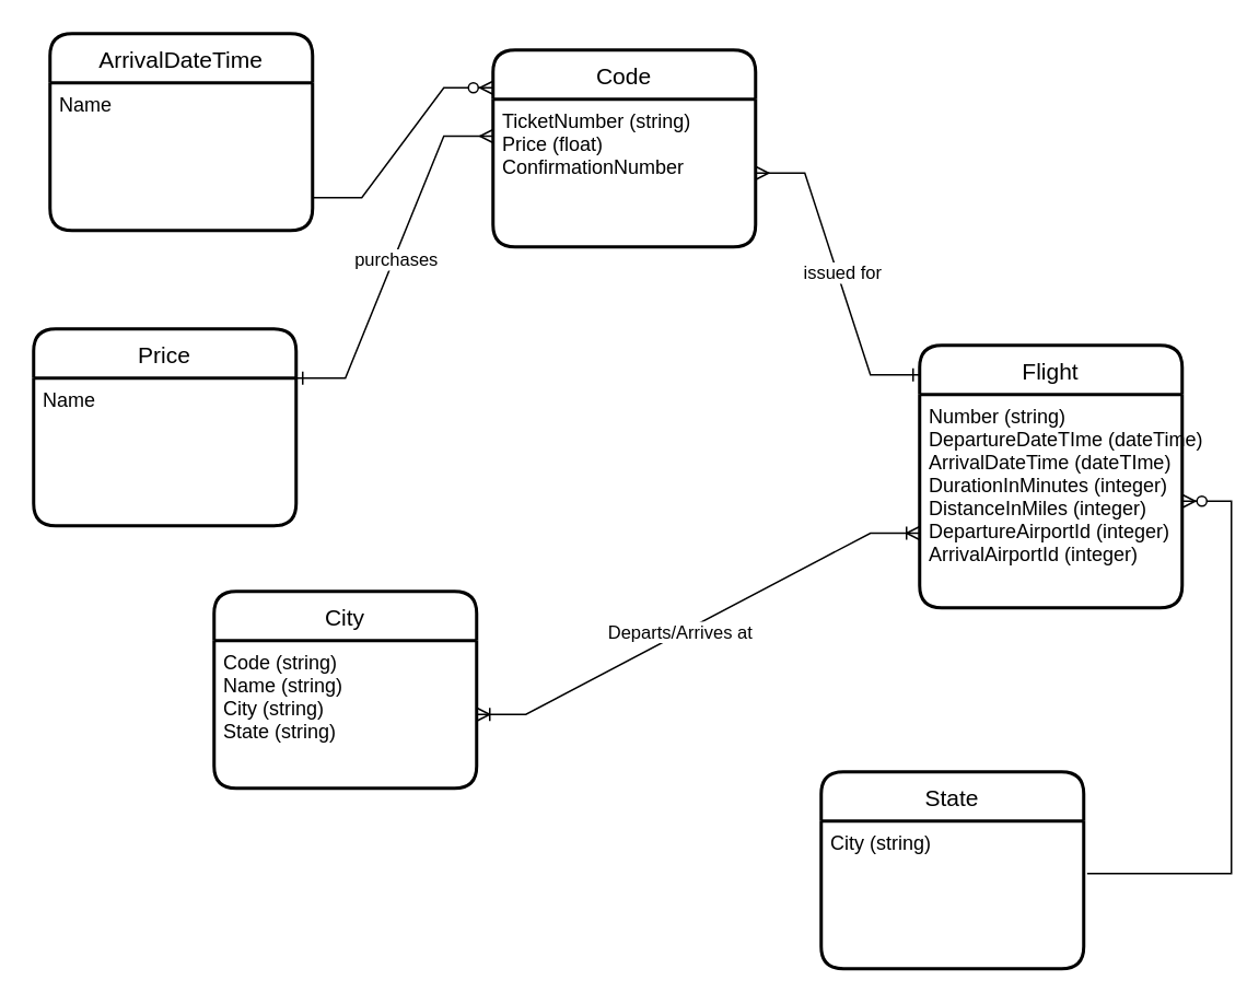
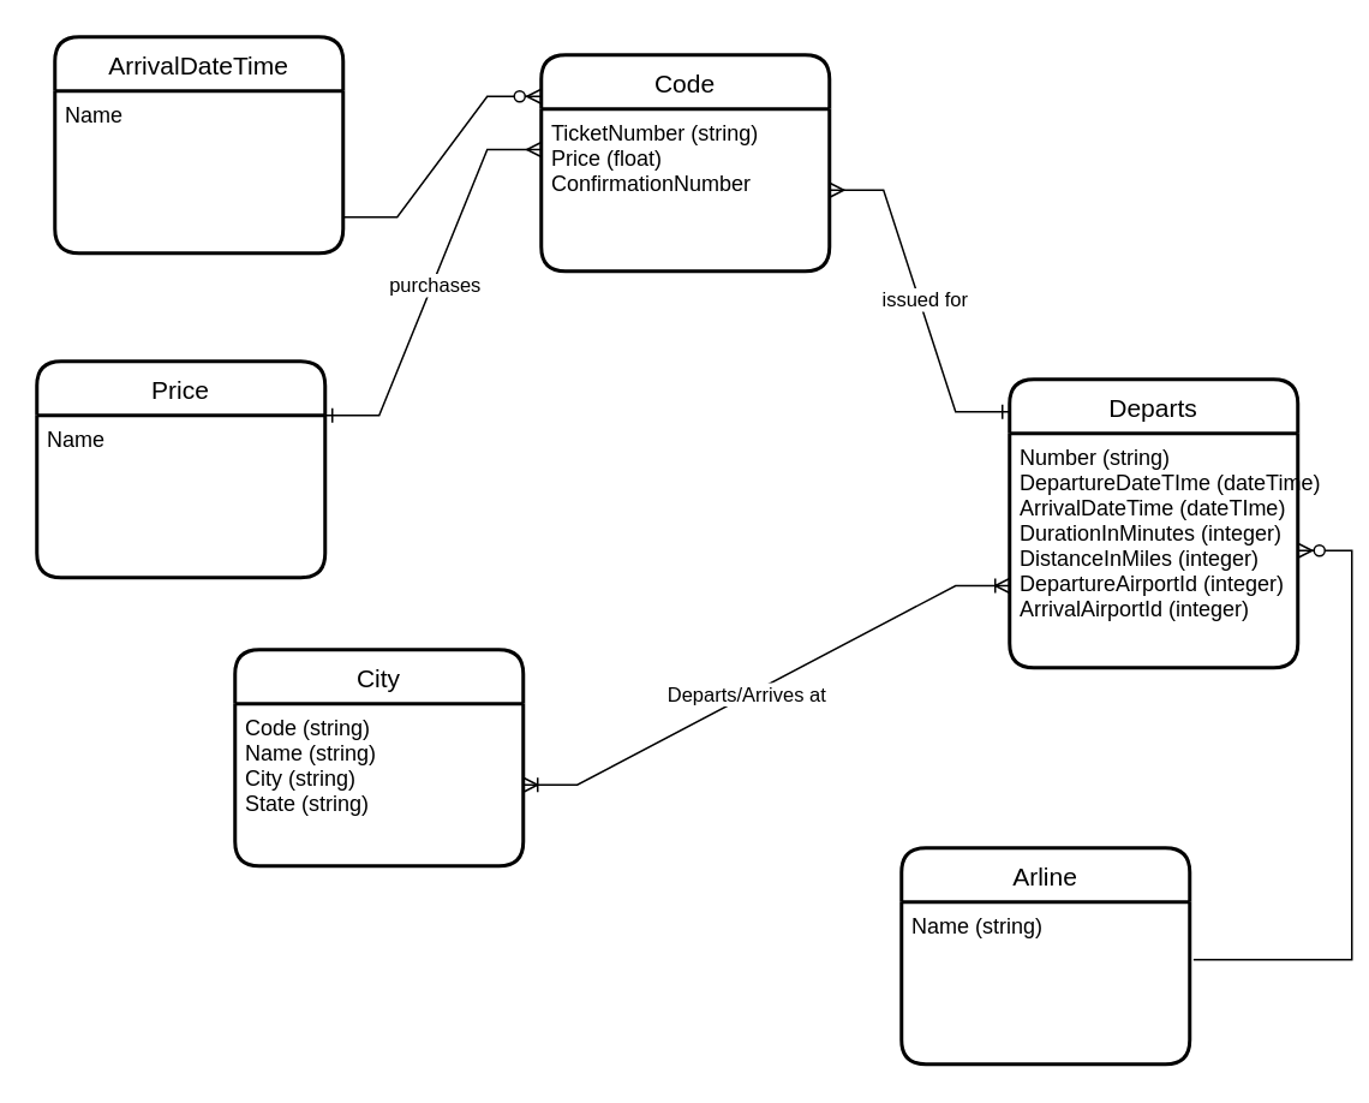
- <mxCell id="4" value="Flight" style="swimlane;childLayout=stackLayout;horizontal=1;startSize=30;horizontalStack=0;rounded=1;fontSize=14;fontStyle=0;strokeWidth=2;resizeParent=0;resizeLast=1;shadow=0;dashed=0;align=center;" vertex="1" parent="1"><mxGeometry x="560" y="210" width="160" height="160" as="geometry" /></mxCell>
+ <mxCell id="4" value="Departs" style="swimlane;childLayout=stackLayout;horizontal=1;startSize=30;horizontalStack=0;rounded=1;fontSize=14;fontStyle=0;strokeWidth=2;resizeParent=0;resizeLast=1;shadow=0;dashed=0;align=center;" vertex="1" parent="1"><mxGeometry x="560" y="210" width="160" height="160" as="geometry" /></mxCell>
- <mxCell id="16" value="State" style="swimlane;childLayout=stackLayout;horizontal=1;startSize=30;horizontalStack=0;rounded=1;fontSize=14;fontStyle=0;strokeWidth=2;resizeParent=0;resizeLast=1;shadow=0;dashed=0;align=center;" vertex="1" parent="1"><mxGeometry x="500" y="470" width="160" height="120" as="geometry" /></mxCell>
+ <mxCell id="16" value="Arline" style="swimlane;childLayout=stackLayout;horizontal=1;startSize=30;horizontalStack=0;rounded=1;fontSize=14;fontStyle=0;strokeWidth=2;resizeParent=0;resizeLast=1;shadow=0;dashed=0;align=center;" vertex="1" parent="1"><mxGeometry x="500" y="470" width="160" height="120" as="geometry" /></mxCell>
- <mxCell id="17" value="City (string)" style="align=left;strokeColor=none;fillColor=none;spacingLeft=4;fontSize=12;verticalAlign=top;resizable=0;rotatable=0;part=1;" vertex="1" parent="16"><mxGeometry y="30" width="160" height="90" as="geometry" /></mxCell>
+ <mxCell id="17" value="Name (string)" style="align=left;strokeColor=none;fillColor=none;spacingLeft=4;fontSize=12;verticalAlign=top;resizable=0;rotatable=0;part=1;" vertex="1" parent="16"><mxGeometry y="30" width="160" height="90" as="geometry" /></mxCell>
